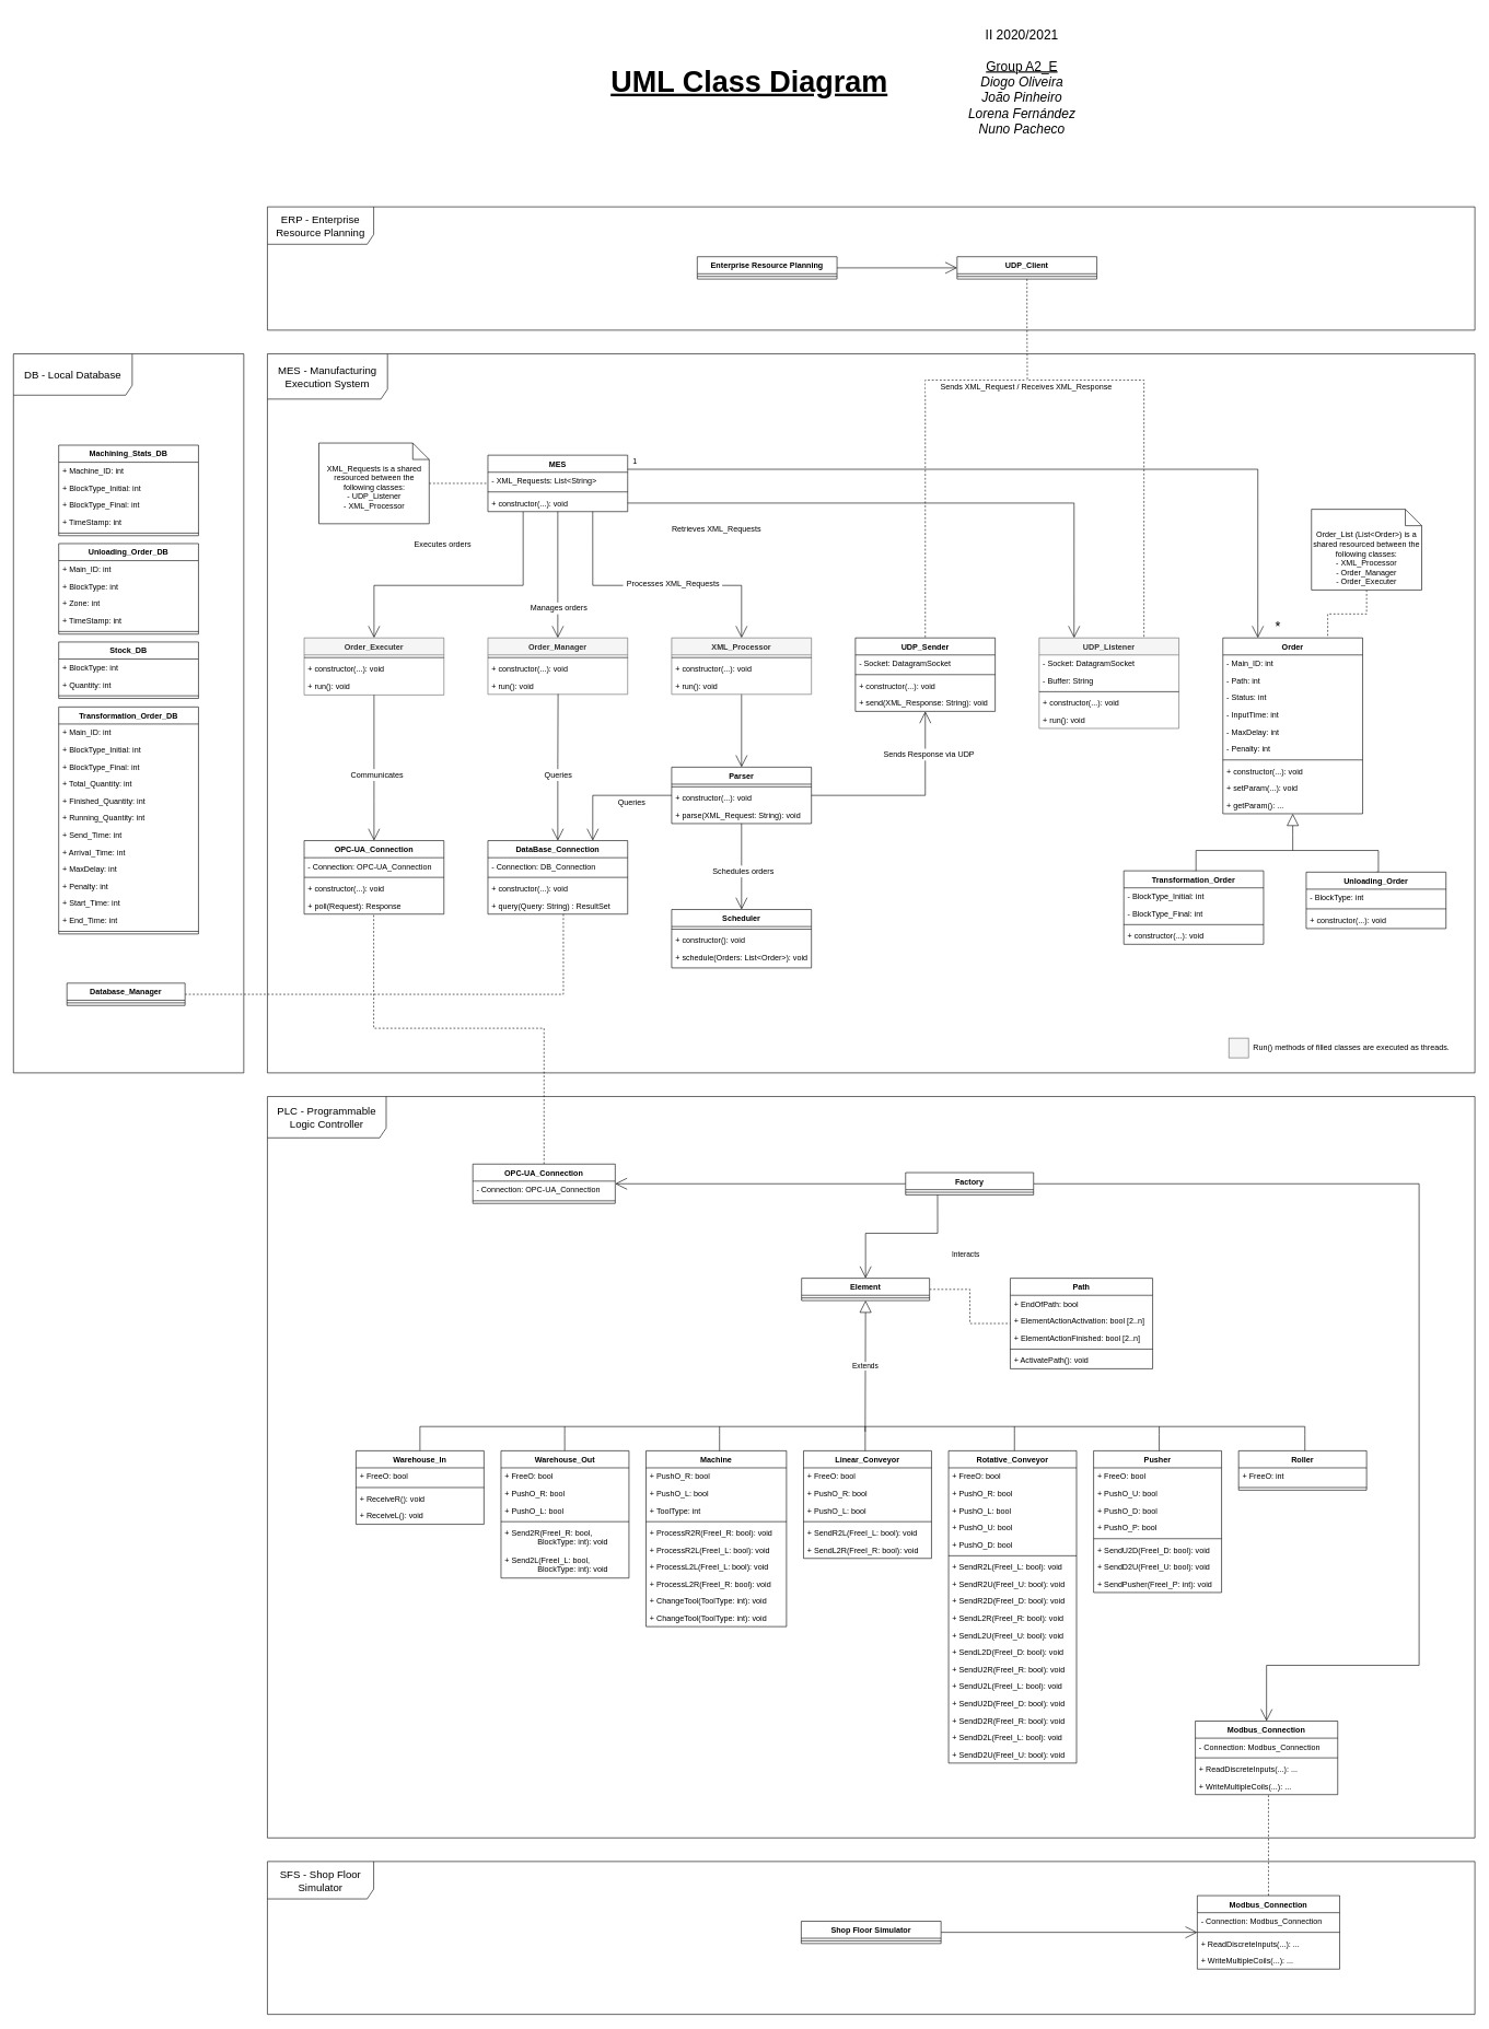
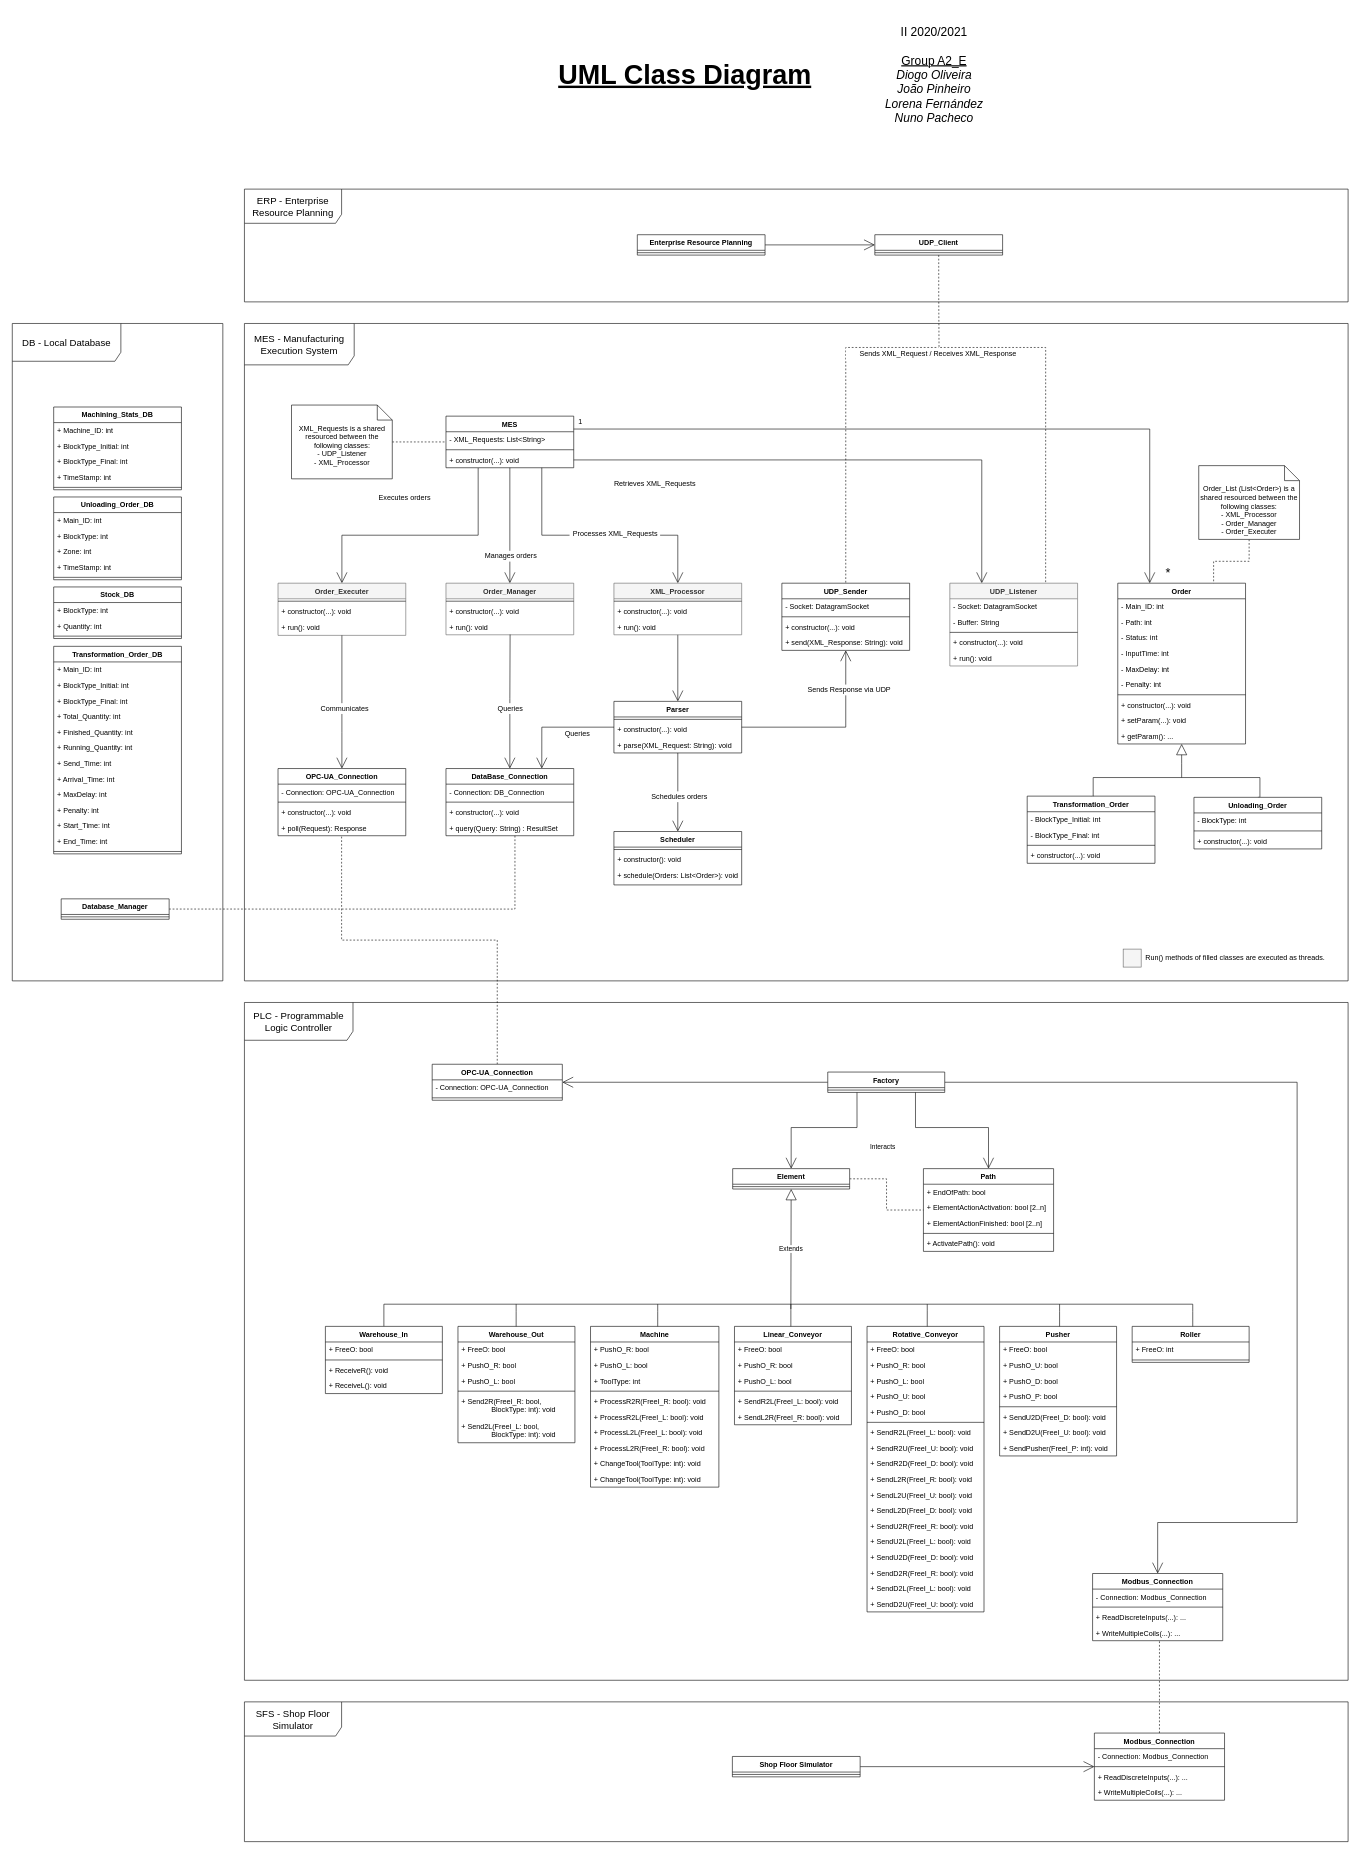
+ <mxCell id="179" style="edgeStyle=orthogonalEdgeStyle;rounded=0;orthogonalLoop=1;jettySize=auto;html=1;exitX=0.75;exitY=1;exitDx=0;exitDy=0;entryX=0.5;entryY=0;entryDx=0;entryDy=0;startArrow=none;startFill=0;startSize=12;endArrow=open;endFill=0;endSize=16;" parent="1" source="181" target="159" edge="1"><mxGeometry relative="1" as="geometry" /></mxCell>
